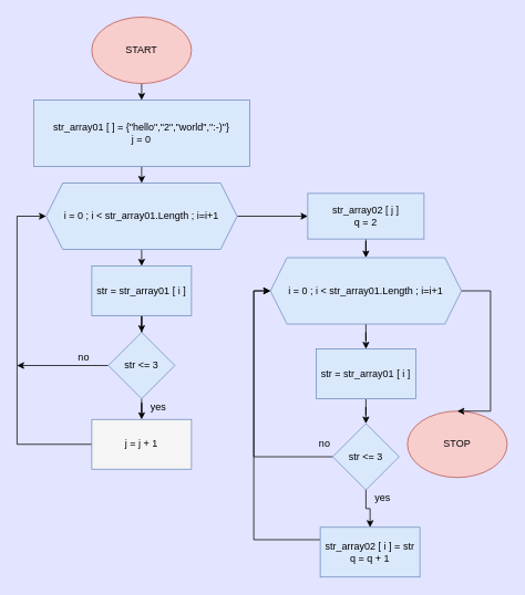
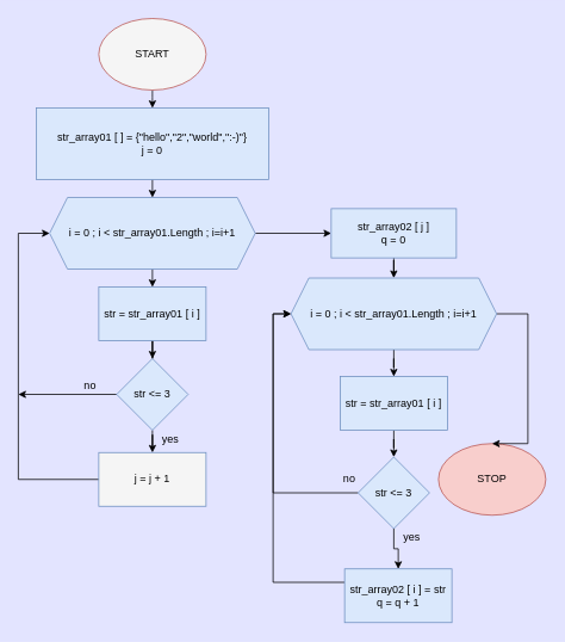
- <mxCell id="3" value="START" style="ellipse;whiteSpace=wrap;html=1;fillColor=#f8cecc;strokeColor=#b85450;rounded=0;" parent="1" vertex="1"><mxGeometry x="110" y="20" width="120" height="80" as="geometry" /></mxCell>
+ <mxCell id="3" value="START" style="ellipse;whiteSpace=wrap;html=1;fillColor=#f5f5f5;strokeColor=#b85450;rounded=0;" parent="1" vertex="1"><mxGeometry x="110" y="20" width="120" height="80" as="geometry" /></mxCell>
- <mxCell id="20" value="str_array02 [ j ]&lt;br&gt;q = 2" style="whiteSpace=wrap;html=1;fillColor=#dae8fc;strokeColor=#6c8ebf;" vertex="1" parent="1"><mxGeometry x="370" y="232.5" width="140" height="55" as="geometry" /></mxCell>
+ <mxCell id="20" value="str_array02 [ j ]&lt;br&gt;q = 0" style="whiteSpace=wrap;html=1;fillColor=#dae8fc;strokeColor=#6c8ebf;" vertex="1" parent="1"><mxGeometry x="370" y="232.5" width="140" height="55" as="geometry" /></mxCell>
